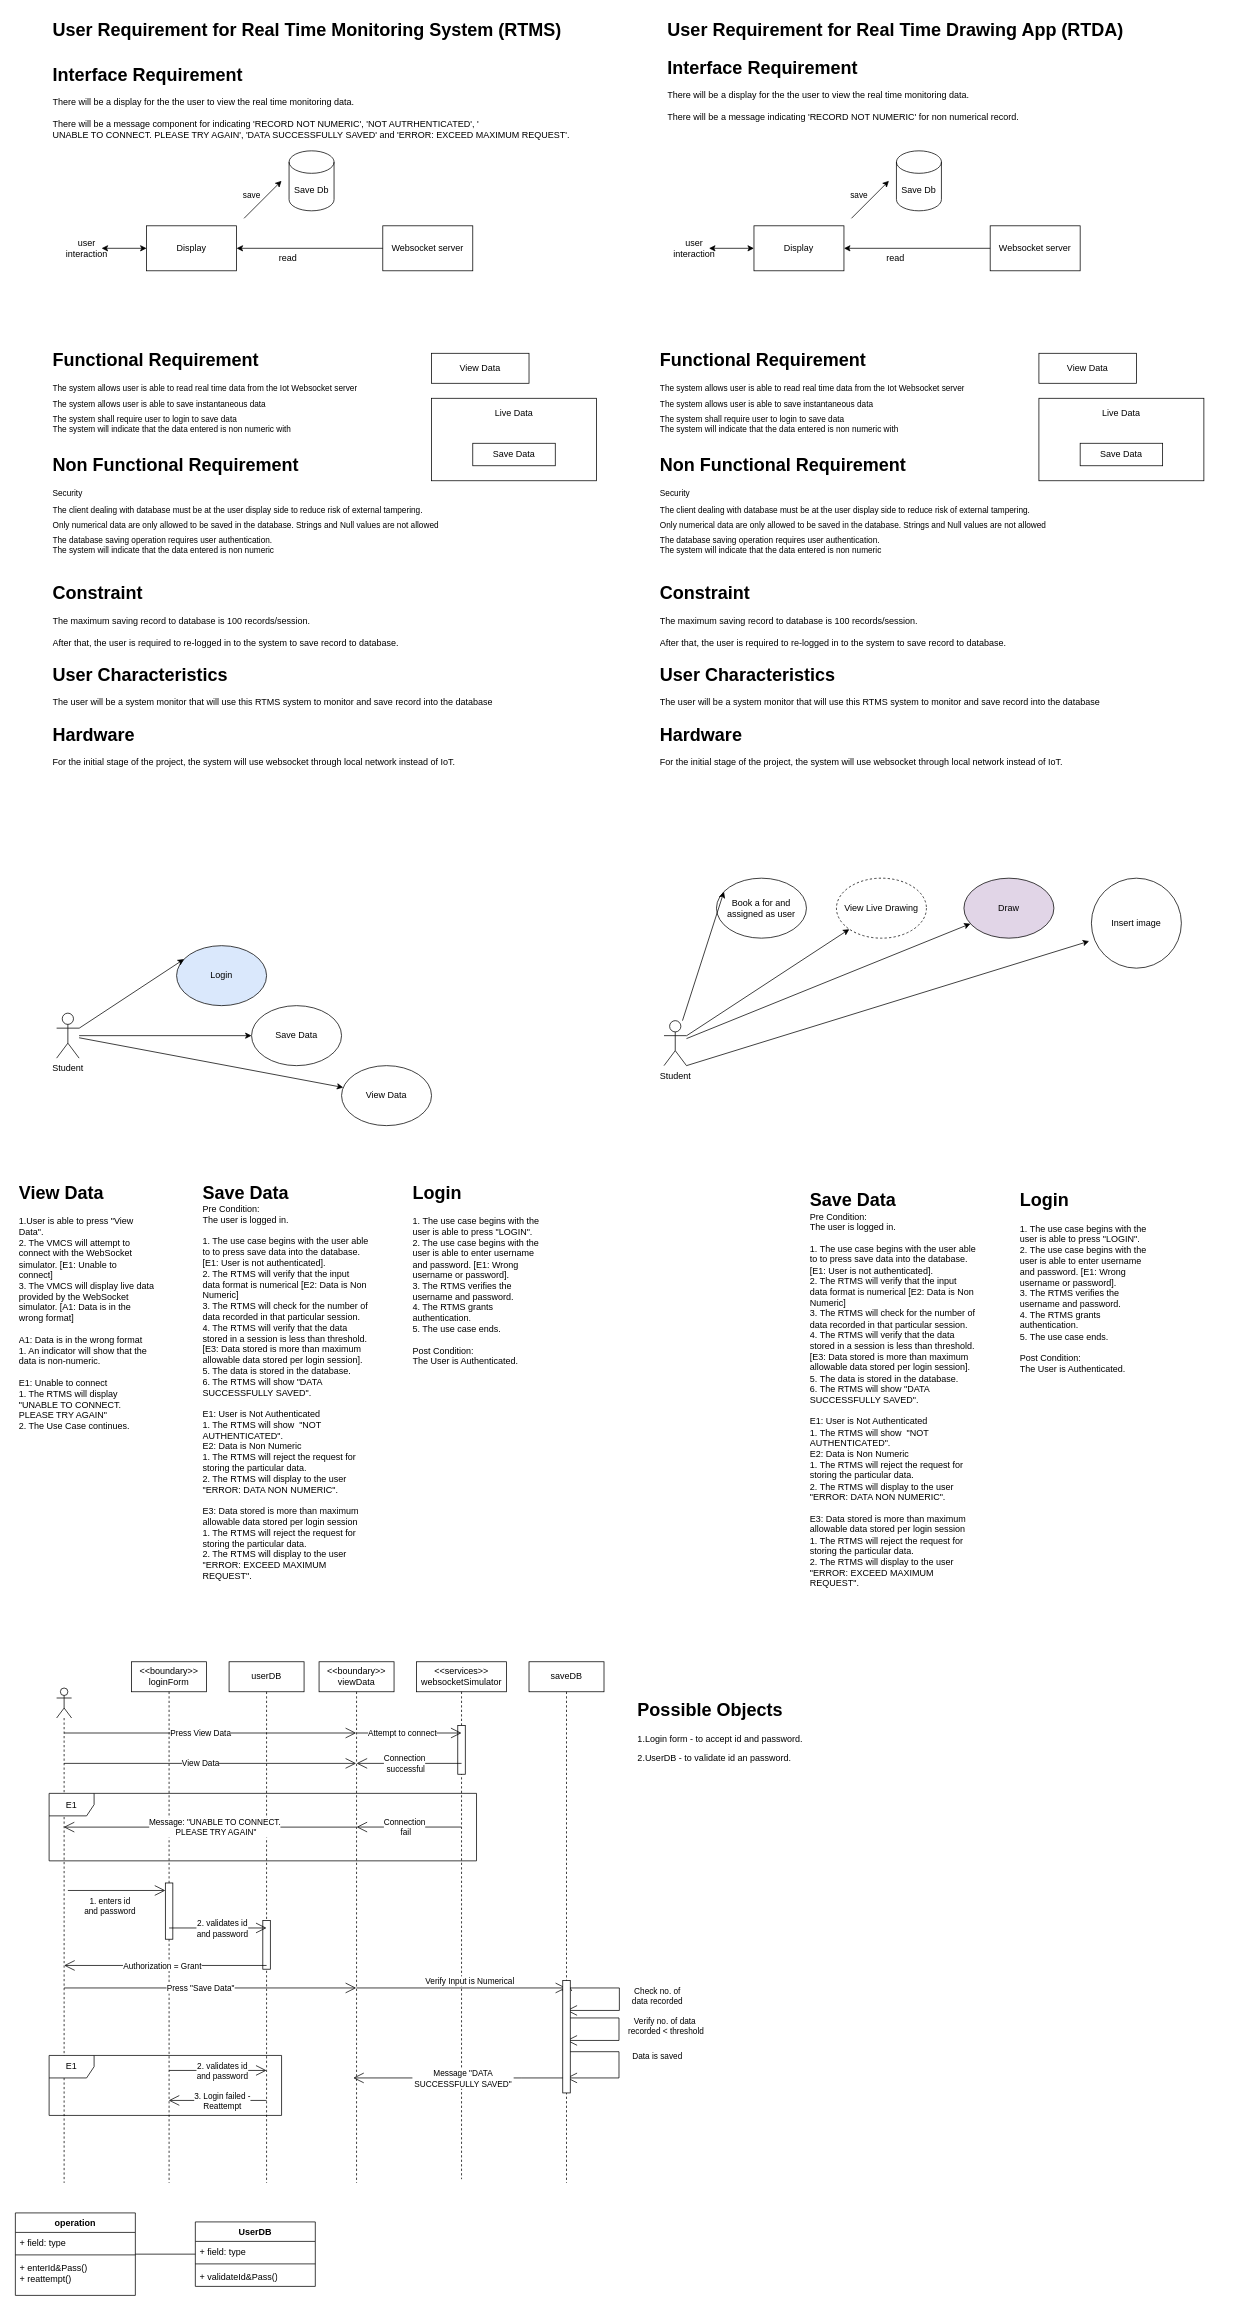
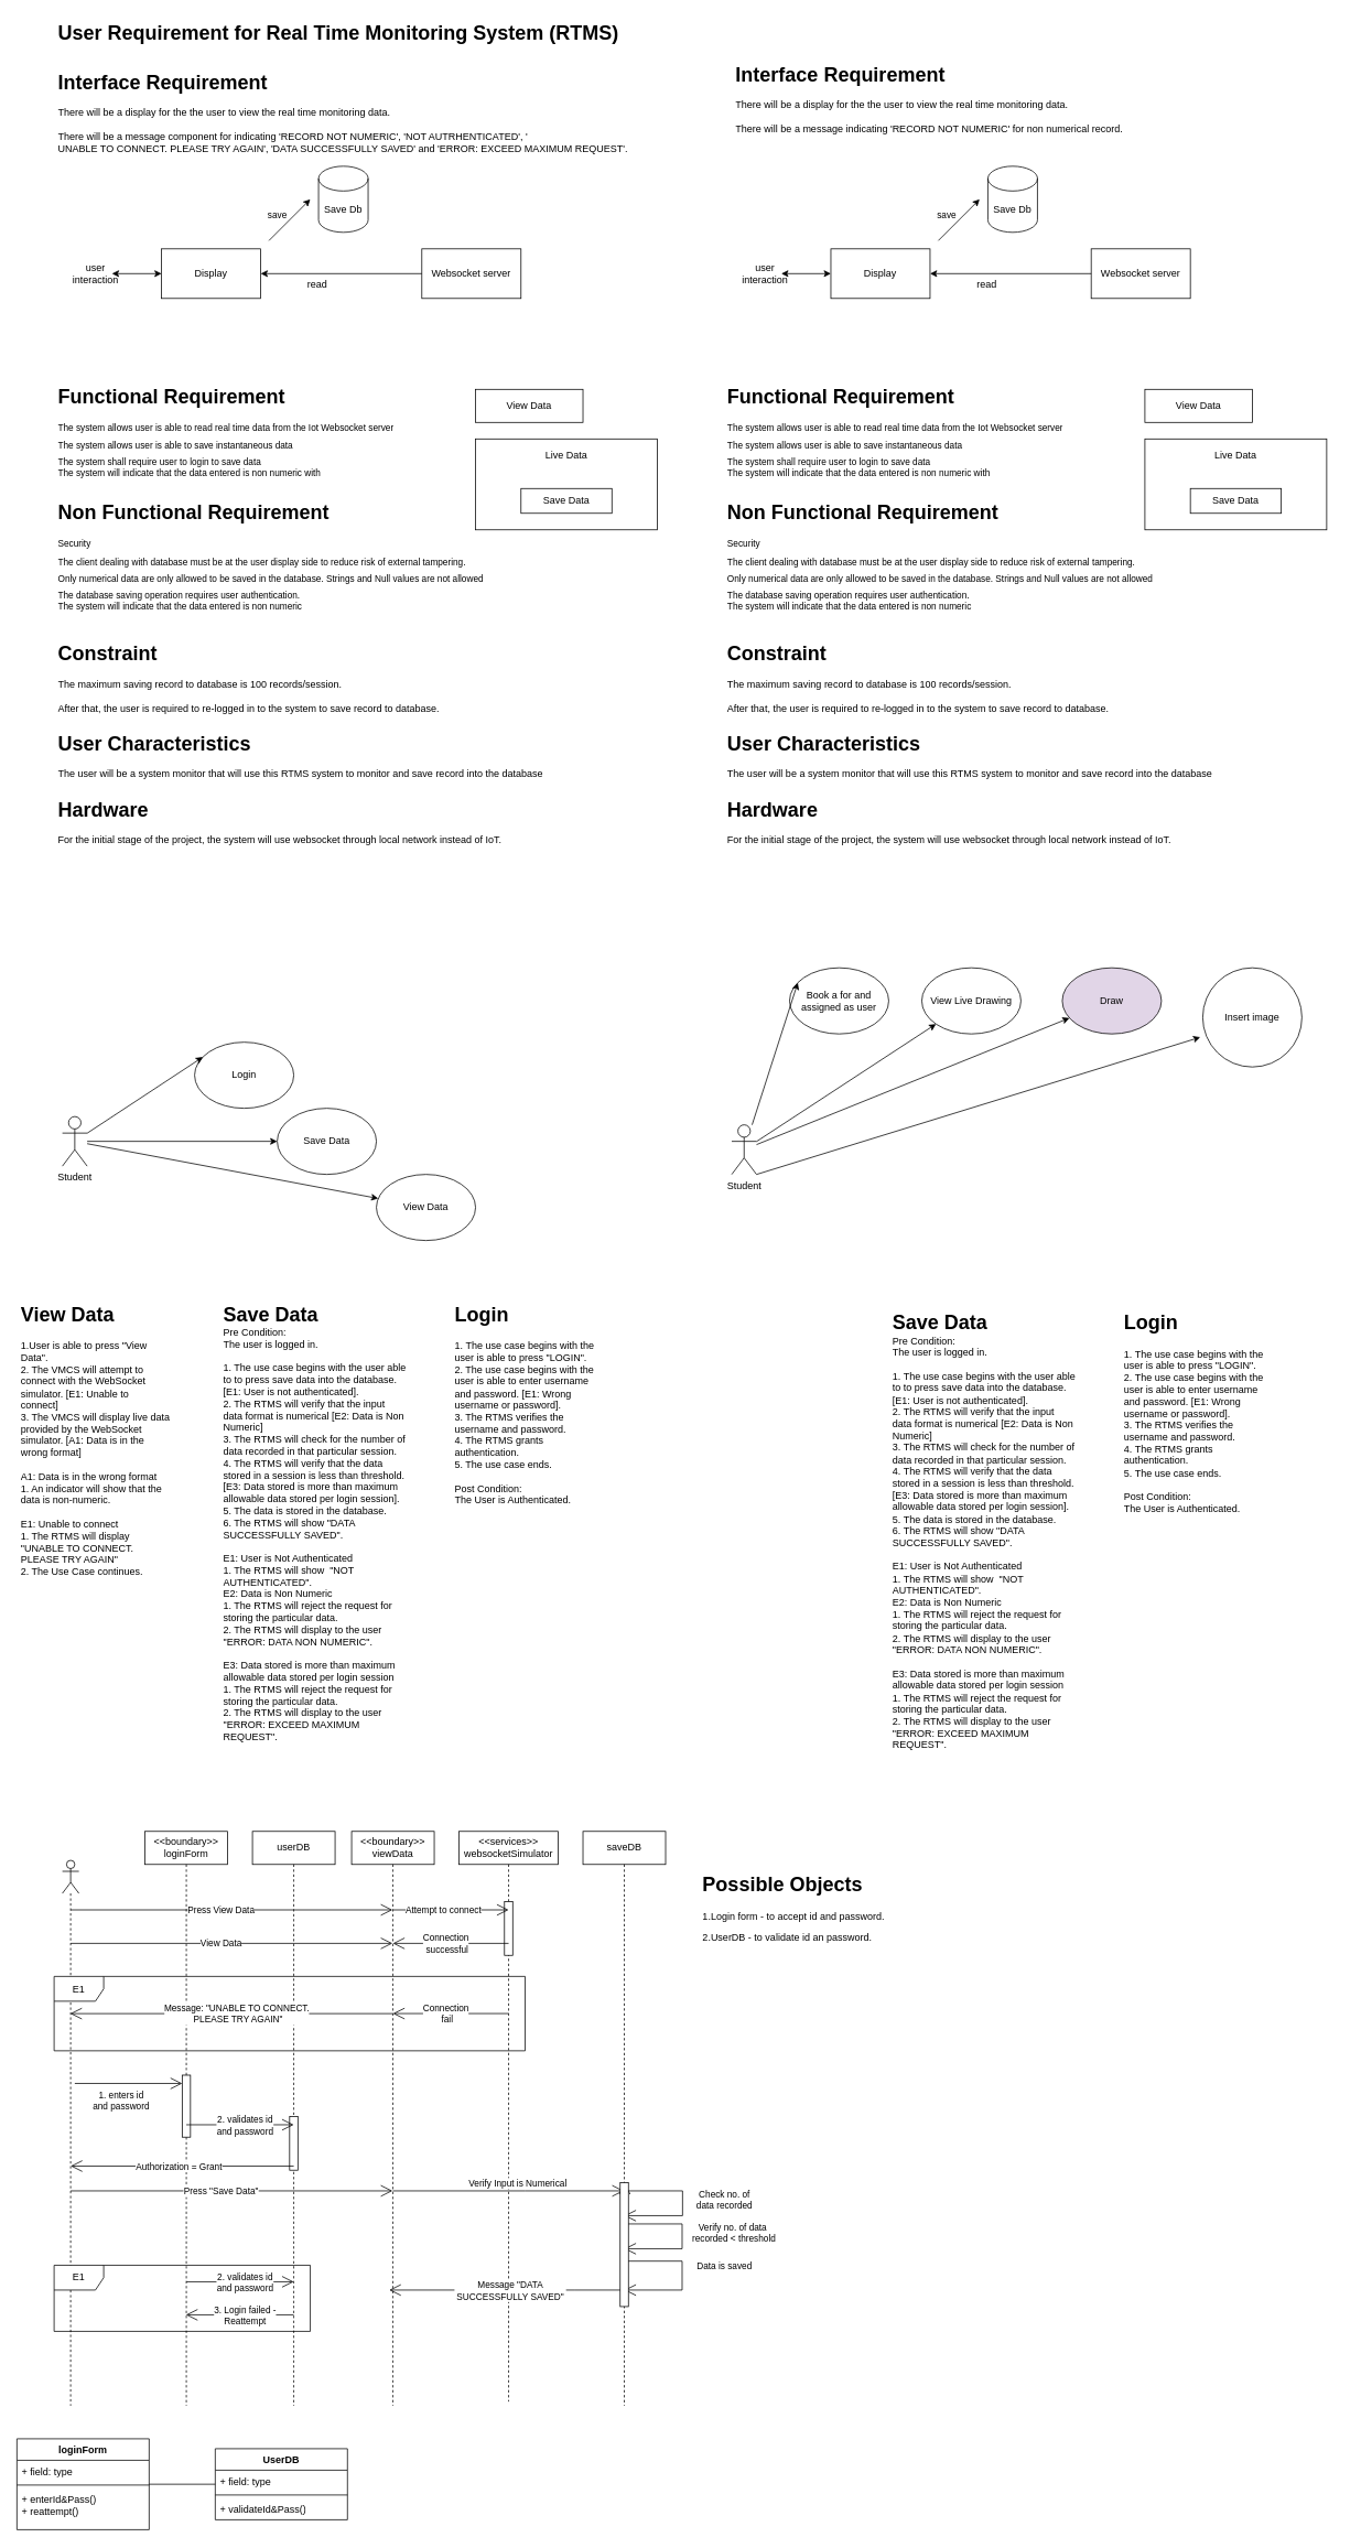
- <mxCell id="89" value="&lt;h1&gt;&lt;span style=&quot;background-color: initial;&quot;&gt;User Requirement for Real Time Drawing App (RTDA)&lt;/span&gt;&lt;/h1&gt;&lt;h1&gt;&lt;/h1&gt;&lt;br&gt;&lt;br&gt;&amp;nbsp;" style="text;html=1;strokeColor=none;fillColor=none;spacing=5;spacingTop=-20;whiteSpace=wrap;overflow=hidden;rounded=0;" vertex="1" parent="1"><mxGeometry x="885" y="20" width="690" height="50" as="geometry" /></mxCell>
- <mxCell id="110" value="View Live Drawing" style="ellipse;whiteSpace=wrap;html=1;dashed=1;" vertex="1" parent="1"><mxGeometry x="1115" y="1170" width="120" height="80" as="geometry" /></mxCell>
+ <mxCell id="110" value="View Live Drawing" style="ellipse;whiteSpace=wrap;html=1;" vertex="1" parent="1"><mxGeometry x="1115" y="1170" width="120" height="80" as="geometry" /></mxCell>
- <mxCell id="10" value="Login" style="ellipse;whiteSpace=wrap;html=1;fillColor=#dae8fc;" parent="1" vertex="1"><mxGeometry x="235" y="1260" width="120" height="80" as="geometry" /></mxCell>
+ <mxCell id="10" value="Login" style="ellipse;whiteSpace=wrap;html=1;" parent="1" vertex="1"><mxGeometry x="235" y="1260" width="120" height="80" as="geometry" /></mxCell>
- <mxCell id="25" value="operation" style="swimlane;fontStyle=1;align=center;verticalAlign=top;childLayout=stackLayout;horizontal=1;startSize=26;horizontalStack=0;resizeParent=1;resizeParentMax=0;resizeLast=0;collapsible=1;marginBottom=0;whiteSpace=wrap;html=1;" parent="1" vertex="1"><mxGeometry x="20" y="2950" width="160" height="110" as="geometry" /></mxCell>
+ <mxCell id="25" value="loginForm" style="swimlane;fontStyle=1;align=center;verticalAlign=top;childLayout=stackLayout;horizontal=1;startSize=26;horizontalStack=0;resizeParent=1;resizeParentMax=0;resizeLast=0;collapsible=1;marginBottom=0;whiteSpace=wrap;html=1;" parent="1" vertex="1"><mxGeometry x="20" y="2950" width="160" height="110" as="geometry" /></mxCell>
